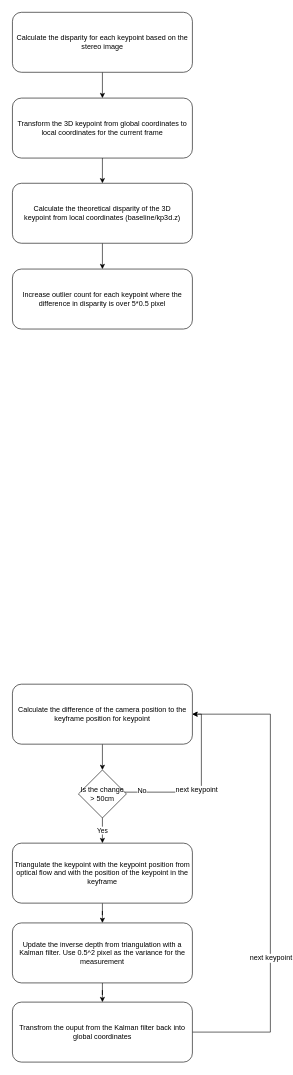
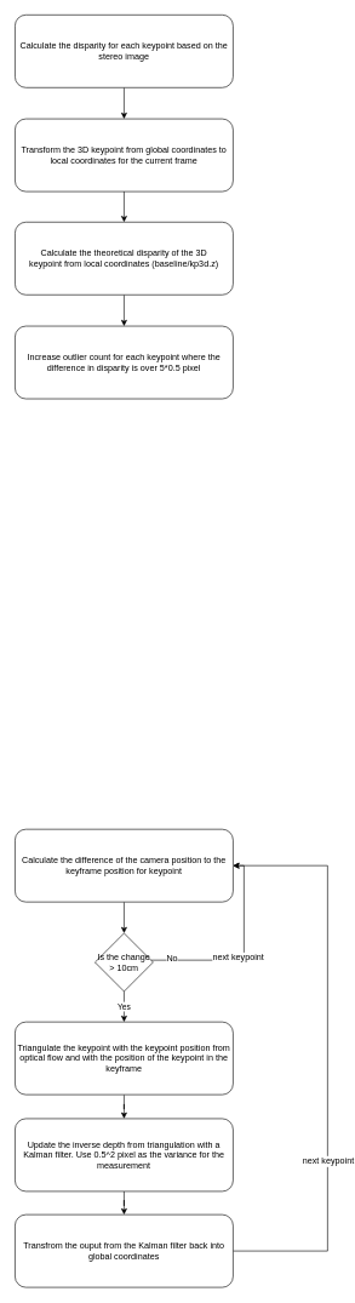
- <mxCell id="16" value="Is the change &amp;gt; 50cm" style="rhombus;whiteSpace=wrap;html=1;" vertex="1" parent="1"><mxGeometry x="130" y="1283" width="80" height="80" as="geometry" /></mxCell>
+ <mxCell id="16" value="Is the change &amp;gt; 10cm" style="rhombus;whiteSpace=wrap;html=1;" vertex="1" parent="1"><mxGeometry x="130" y="1283" width="80" height="80" as="geometry" /></mxCell>
